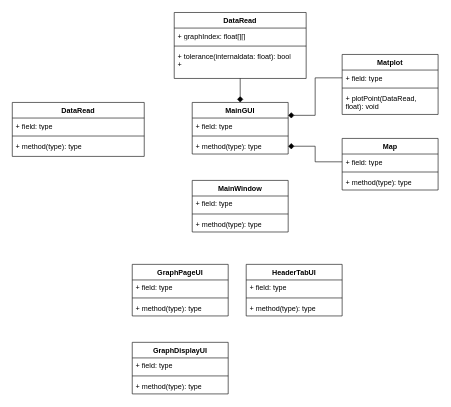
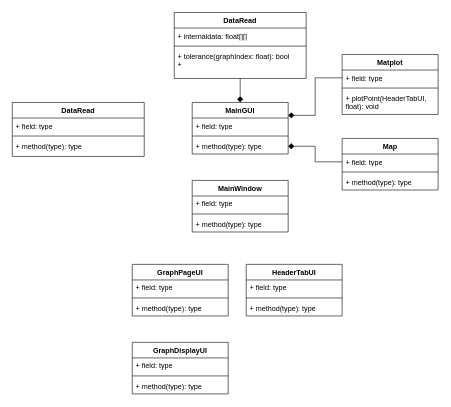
- <mxCell id="12" value="+ graphIndex: float[][]" style="text;strokeColor=none;fillColor=none;align=left;verticalAlign=top;spacingLeft=4;spacingRight=4;overflow=hidden;rotatable=0;points=[[0,0.5],[1,0.5]];portConstraint=eastwest;whiteSpace=wrap;html=1;" vertex="1" parent="11"><mxGeometry y="26" width="220" height="26" as="geometry" /></mxCell>
+ <mxCell id="12" value="+ internaldata: float[][]" style="text;strokeColor=none;fillColor=none;align=left;verticalAlign=top;spacingLeft=4;spacingRight=4;overflow=hidden;rotatable=0;points=[[0,0.5],[1,0.5]];portConstraint=eastwest;whiteSpace=wrap;html=1;" vertex="1" parent="11"><mxGeometry y="26" width="220" height="26" as="geometry" /></mxCell>
- <mxCell id="14" value="+ tolerance(internaldata: float): bool&lt;div&gt;+&lt;/div&gt;" style="text;strokeColor=none;fillColor=none;align=left;verticalAlign=top;spacingLeft=4;spacingRight=4;overflow=hidden;rotatable=0;points=[[0,0.5],[1,0.5]];portConstraint=eastwest;whiteSpace=wrap;html=1;" vertex="1" parent="11"><mxGeometry y="60" width="220" height="50" as="geometry" /></mxCell>
+ <mxCell id="14" value="+ tolerance(graphIndex: float): bool&lt;div&gt;+&lt;/div&gt;" style="text;strokeColor=none;fillColor=none;align=left;verticalAlign=top;spacingLeft=4;spacingRight=4;overflow=hidden;rotatable=0;points=[[0,0.5],[1,0.5]];portConstraint=eastwest;whiteSpace=wrap;html=1;" vertex="1" parent="11"><mxGeometry y="60" width="220" height="50" as="geometry" /></mxCell>
- <mxCell id="9" value="+ plotPoint(DataRead, float): void" style="text;strokeColor=none;fillColor=none;align=left;verticalAlign=top;spacingLeft=4;spacingRight=4;overflow=hidden;rotatable=0;points=[[0,0.5],[1,0.5]];portConstraint=eastwest;whiteSpace=wrap;html=1;" vertex="1" parent="6"><mxGeometry y="60" width="160" height="40" as="geometry" /></mxCell>
+ <mxCell id="9" value="+ plotPoint(HeaderTabUI, float): void" style="text;strokeColor=none;fillColor=none;align=left;verticalAlign=top;spacingLeft=4;spacingRight=4;overflow=hidden;rotatable=0;points=[[0,0.5],[1,0.5]];portConstraint=eastwest;whiteSpace=wrap;html=1;" vertex="1" parent="6"><mxGeometry y="60" width="160" height="40" as="geometry" /></mxCell>
